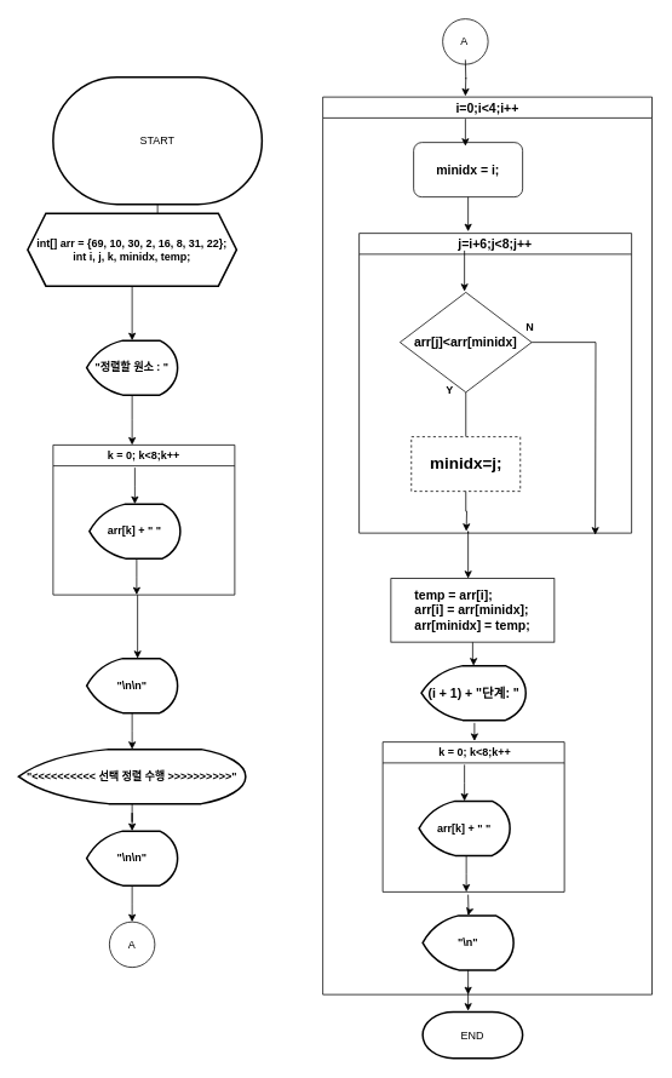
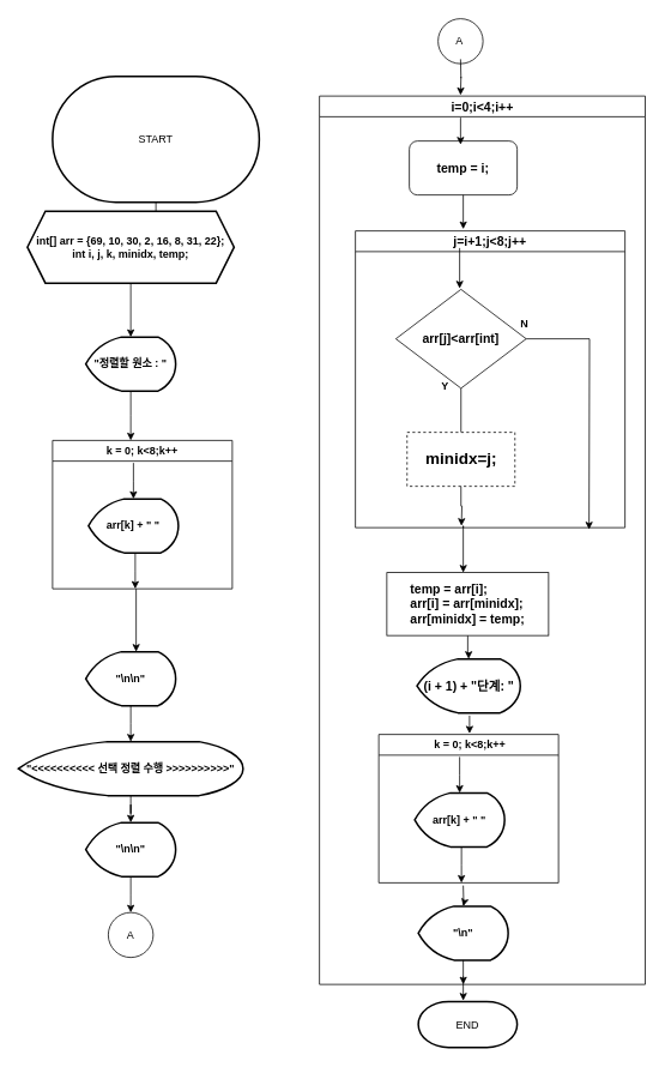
- <mxCell id="22" value="&lt;font style=&quot;font-size: 14px;&quot;&gt;&lt;b&gt;minidx = i;&lt;/b&gt;&lt;/font&gt;" style="rounded=1;whiteSpace=wrap;html=1;" vertex="1" parent="21"><mxGeometry x="100" y="50" width="120" height="60" as="geometry" /></mxCell>
+ <mxCell id="22" value="&lt;font style=&quot;font-size: 14px;&quot;&gt;&lt;b&gt;temp = i;&lt;/b&gt;&lt;/font&gt;" style="rounded=1;whiteSpace=wrap;html=1;" vertex="1" parent="21"><mxGeometry x="100" y="50" width="120" height="60" as="geometry" /></mxCell>
- <mxCell id="23" value="&lt;font style=&quot;font-size: 14px;&quot;&gt;j=i+6;j&amp;lt;8;j++&lt;/font&gt;" style="swimlane;whiteSpace=wrap;html=1;startSize=23;" vertex="1" parent="21"><mxGeometry x="40" y="150" width="300" height="330" as="geometry" /></mxCell>
+ <mxCell id="23" value="&lt;font style=&quot;font-size: 14px;&quot;&gt;j=i+1;j&amp;lt;8;j++&lt;/font&gt;" style="swimlane;whiteSpace=wrap;html=1;startSize=23;" vertex="1" parent="21"><mxGeometry x="40" y="150" width="300" height="330" as="geometry" /></mxCell>
- <mxCell id="25" value="&lt;b&gt;&lt;font style=&quot;font-size: 14px;&quot;&gt;arr[j]&amp;lt;arr[minidx]&lt;/font&gt;&lt;/b&gt;" style="rhombus;whiteSpace=wrap;html=1;" vertex="1" parent="23"><mxGeometry x="45" y="65" width="145" height="110" as="geometry" /></mxCell>
+ <mxCell id="25" value="&lt;b&gt;&lt;font style=&quot;font-size: 14px;&quot;&gt;arr[j]&amp;lt;arr[int]&lt;/font&gt;&lt;/b&gt;" style="rhombus;whiteSpace=wrap;html=1;" vertex="1" parent="23"><mxGeometry x="45" y="65" width="145" height="110" as="geometry" /></mxCell>
